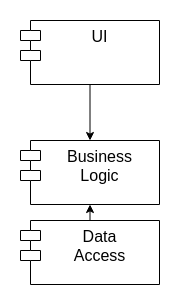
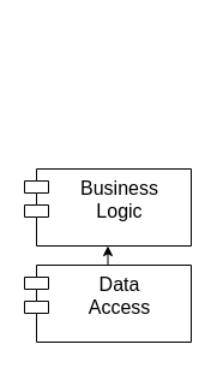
- <mxCell id="6" value="UI" style="shape=module;align=left;spacingLeft=20;align=center;verticalAlign=top;whiteSpace=wrap;html=1;fontSize=16;" parent="1" vertex="1"><mxGeometry x="20" y="20" width="139" height="64" as="geometry" /></mxCell>
- <mxCell id="5" style="edgeStyle=orthogonalEdgeStyle;rounded=0;orthogonalLoop=1;jettySize=auto;html=1;" parent="1" source="6" target="4" edge="1"><mxGeometry relative="1" as="geometry" /></mxCell>
